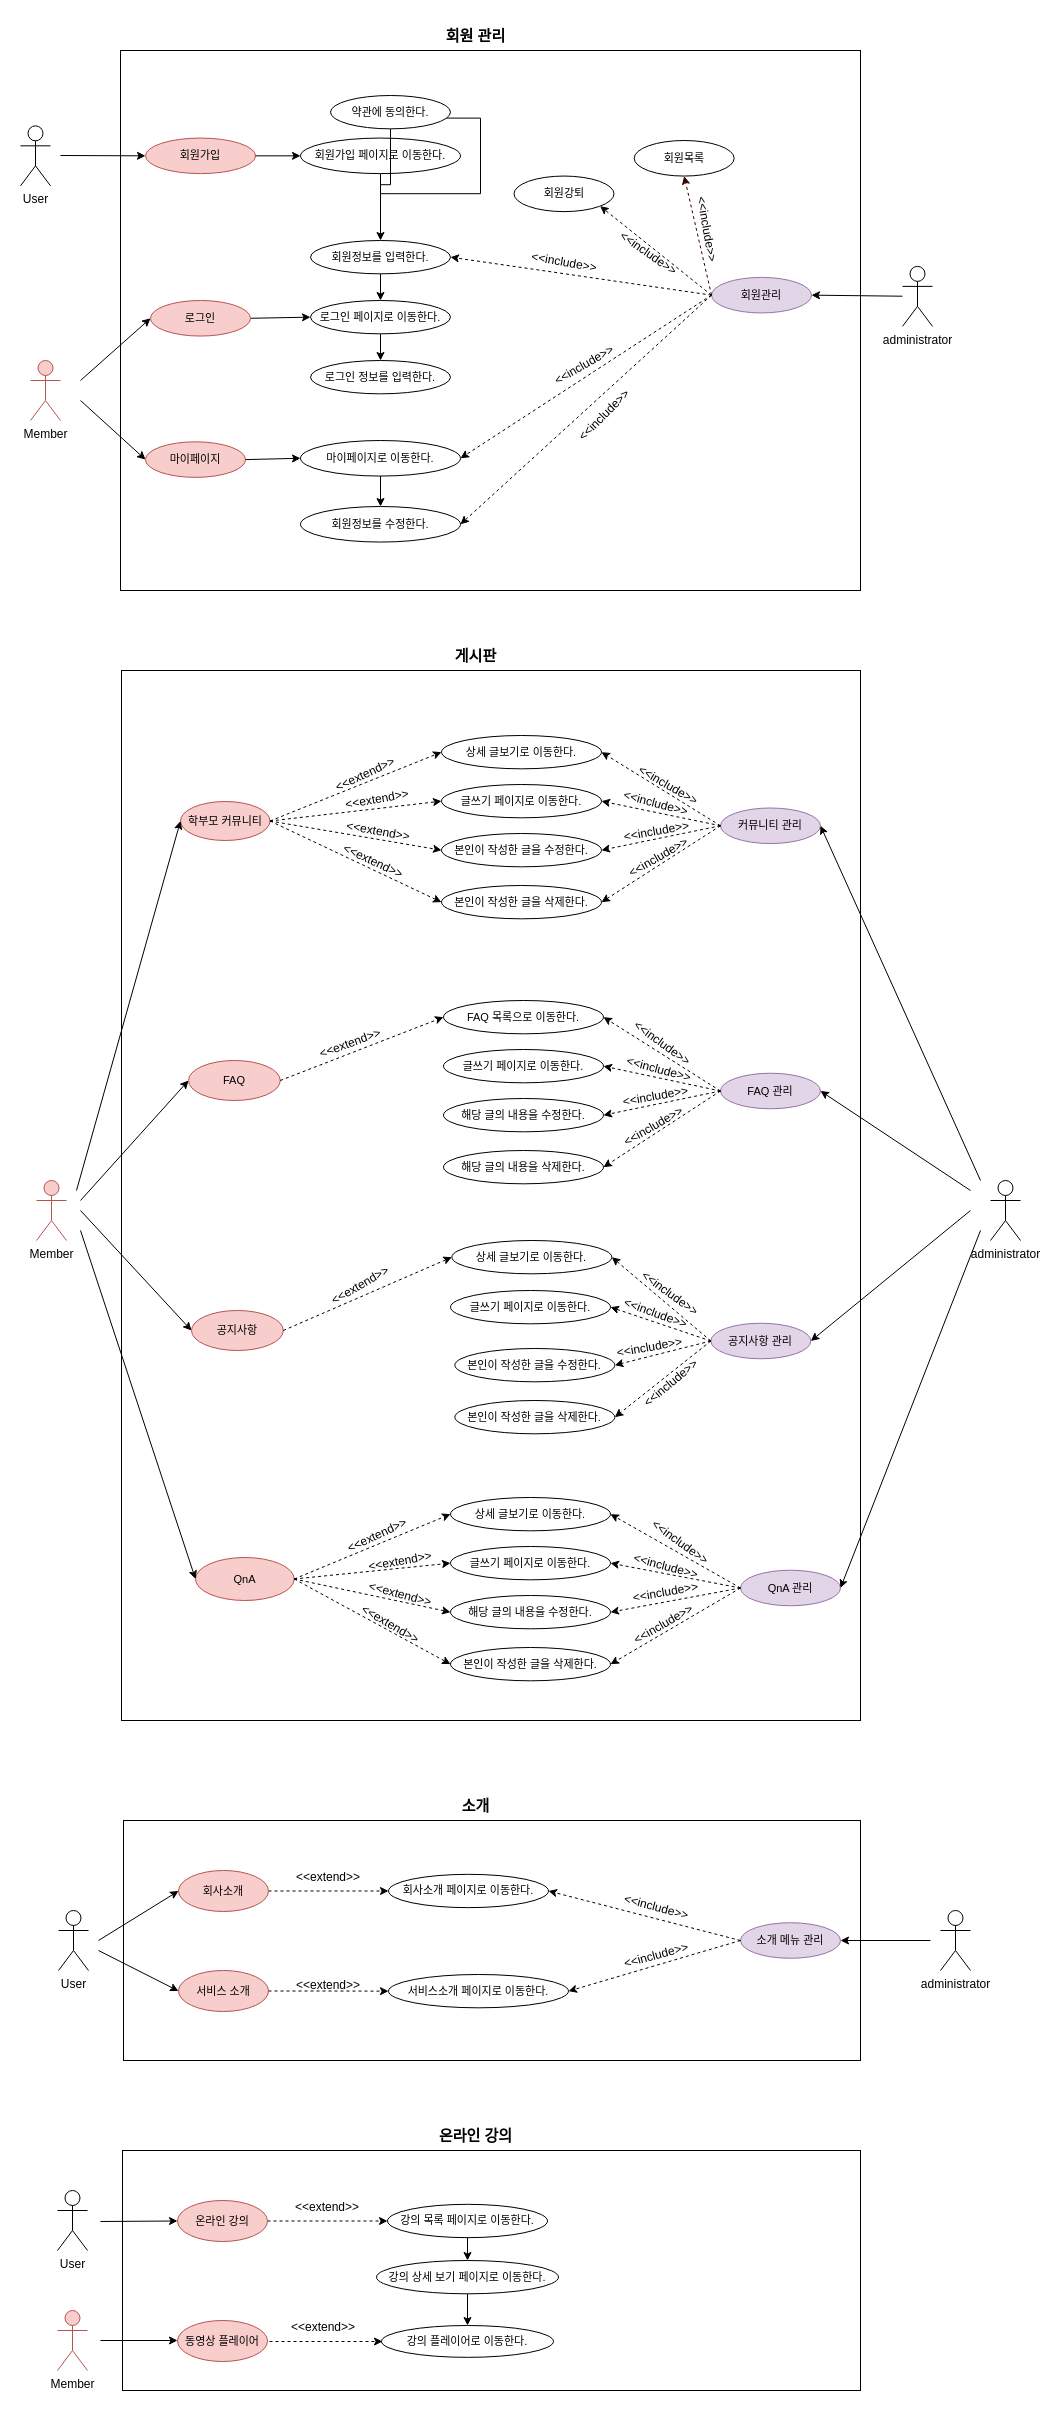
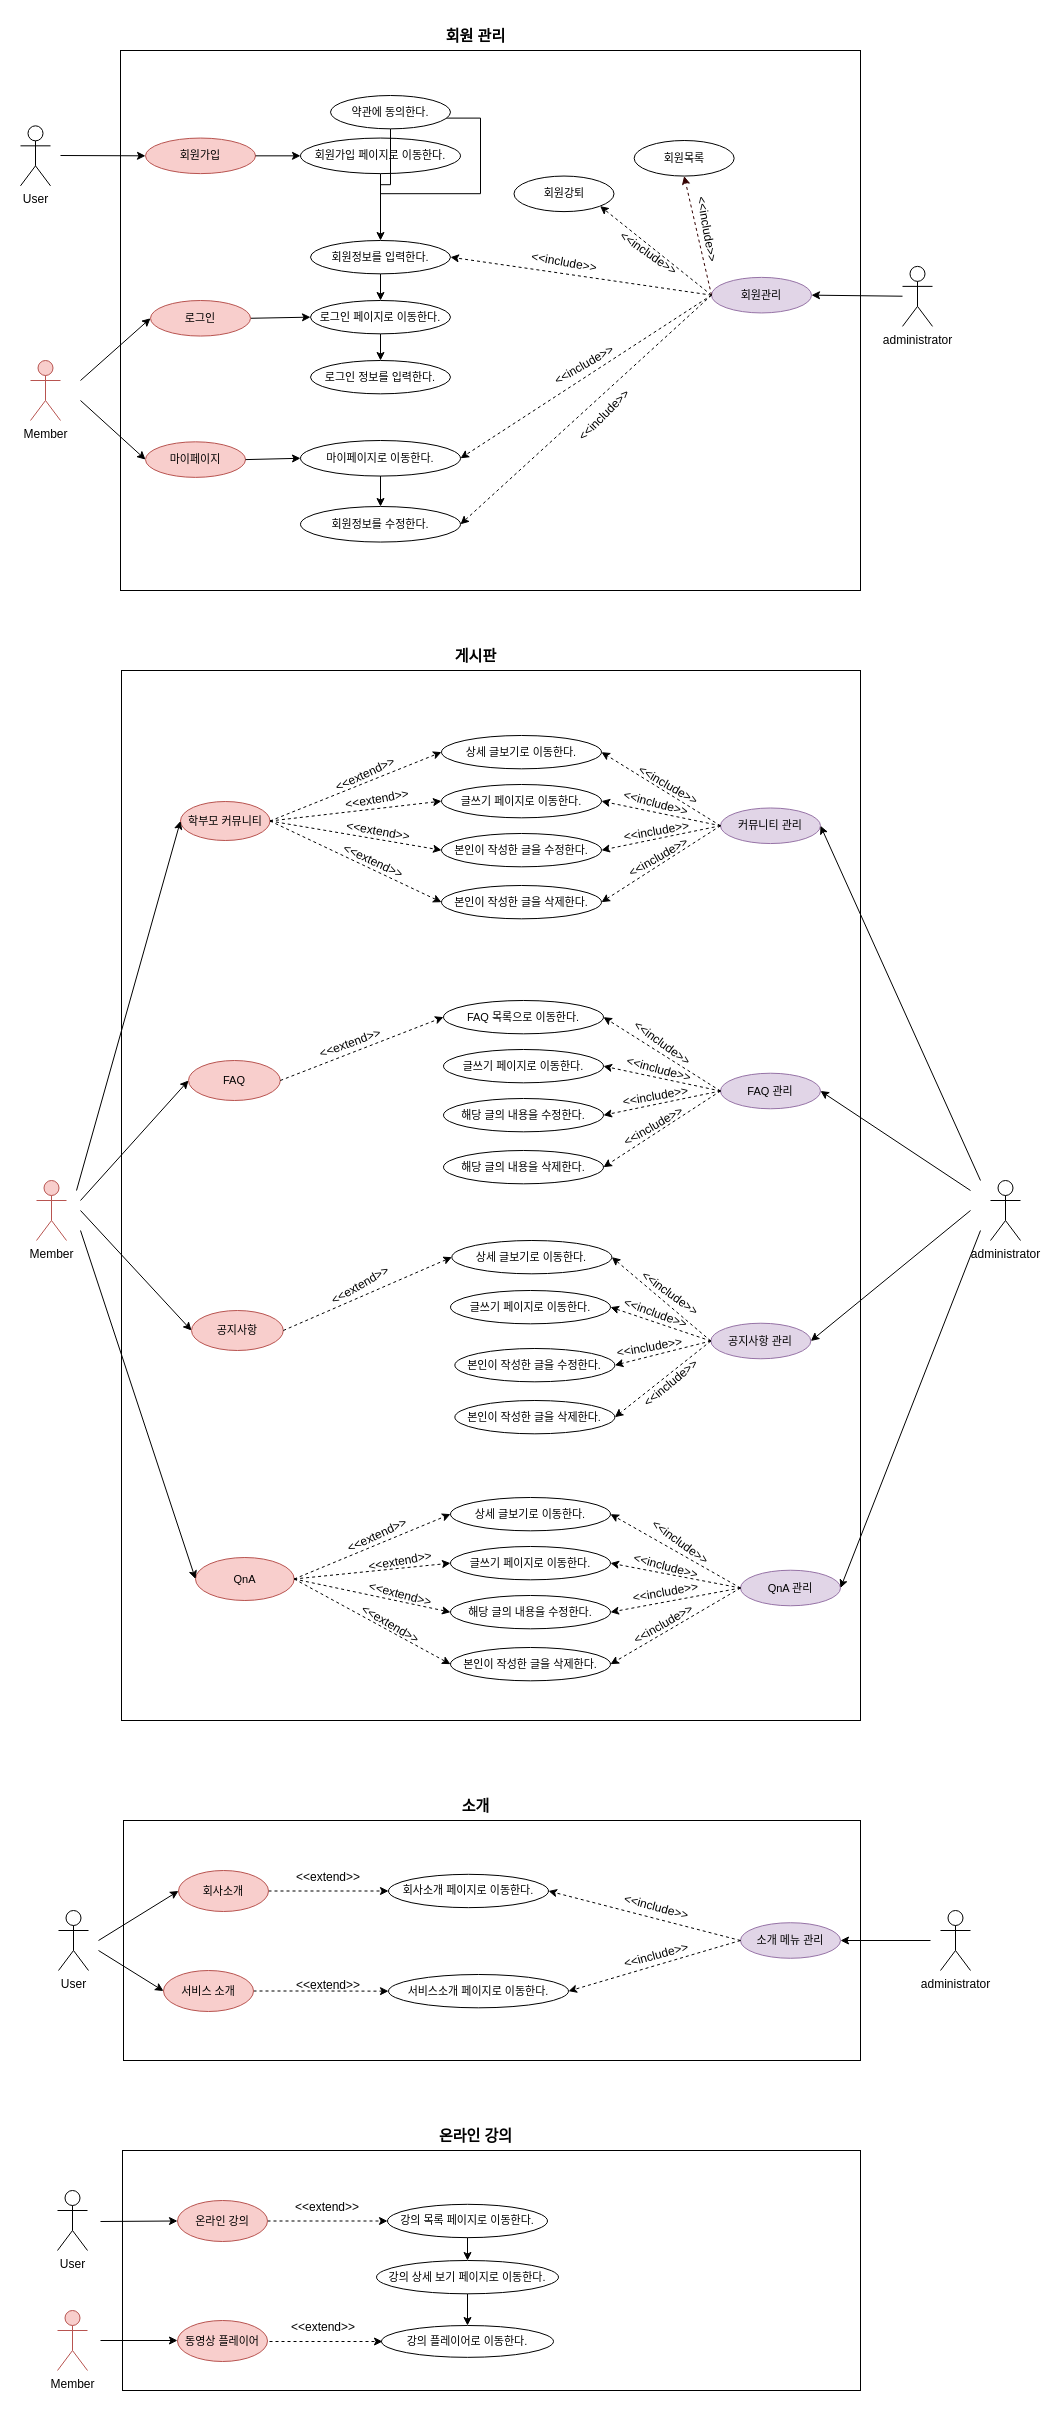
- <mxCell id="128" value="서비스 소개" style="ellipse;whiteSpace=wrap;html=1;fontSize=11;fillColor=#f8cecc;strokeColor=#b85450;" parent="1" vertex="1"><mxGeometry x="178" y="1970" width="90" height="41" as="geometry" /></mxCell>
+ <mxCell id="128" value="서비스 소개" style="ellipse;whiteSpace=wrap;html=1;fontSize=11;fillColor=#f8cecc;strokeColor=#b85450;" parent="1" vertex="1"><mxGeometry x="163" y="1970" width="90" height="41" as="geometry" /></mxCell>
